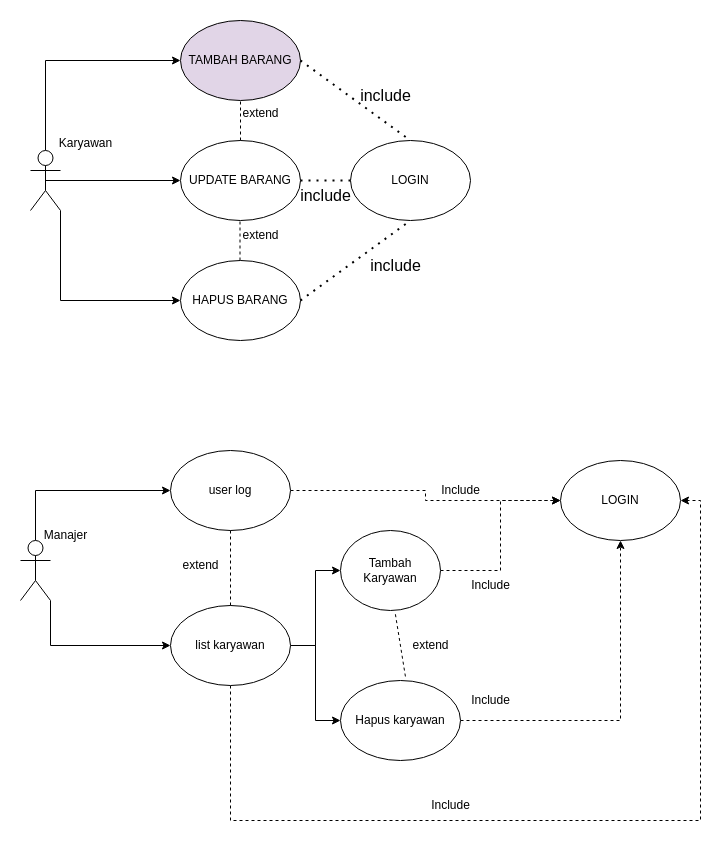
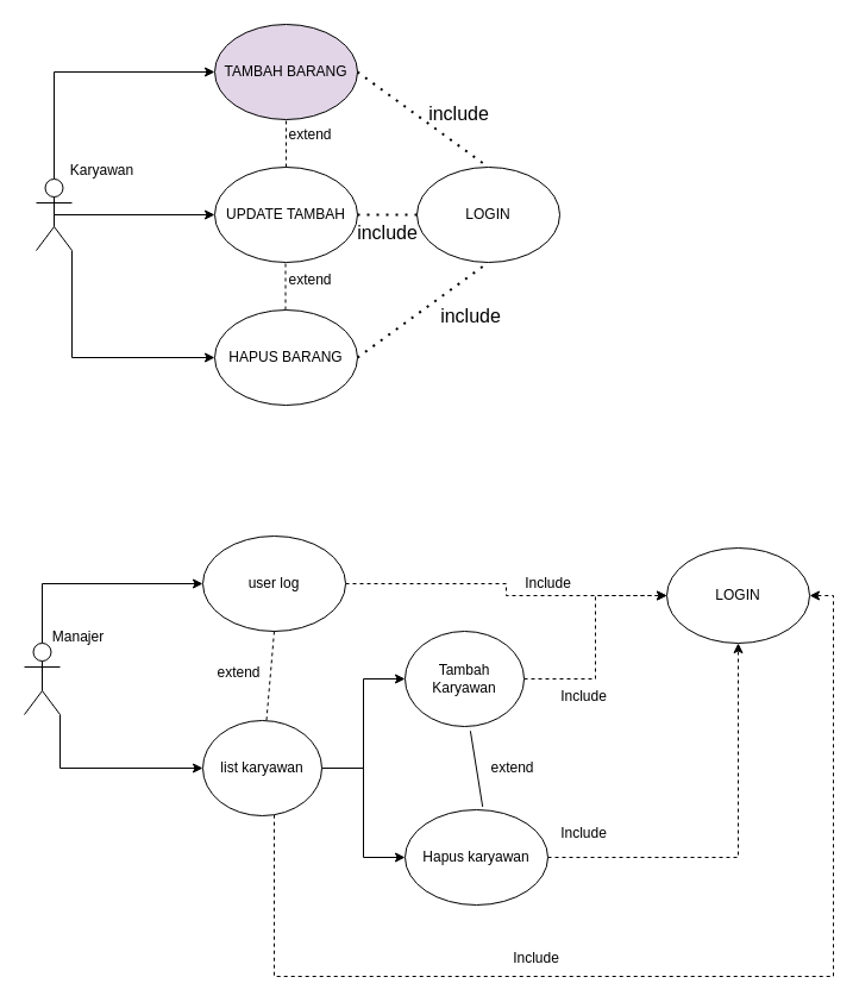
- <mxCell id="7" value="UPDATE BARANG" style="ellipse;whiteSpace=wrap;html=1;" parent="1" vertex="1"><mxGeometry x="180" y="140" width="120" height="80" as="geometry" /></mxCell>
+ <mxCell id="7" value="UPDATE TAMBAH" style="ellipse;whiteSpace=wrap;html=1;" parent="1" vertex="1"><mxGeometry x="180" y="140" width="120" height="80" as="geometry" /></mxCell>
- <mxCell id="28" value="list karyawan" style="ellipse;whiteSpace=wrap;html=1;" vertex="1" parent="1"><mxGeometry x="170" y="605" width="120" height="80" as="geometry" /></mxCell>
+ <mxCell id="28" value="list karyawan" style="ellipse;whiteSpace=wrap;html=1;" vertex="1" parent="1"><mxGeometry x="170" y="605" width="100" height="80" as="geometry" /></mxCell>
- <mxCell id="41" value="" style="endArrow=none;dashed=1;html=1;rounded=0;entryX=0.543;entryY=-0.032;entryDx=0;entryDy=0;entryPerimeter=0;exitX=0.549;exitY=1.047;exitDx=0;exitDy=0;exitPerimeter=0;" edge="1" parent="1" source="30" target="32"><mxGeometry width="50" height="50" relative="1" as="geometry"><mxPoint x="399.63" y="610" as="sourcePoint" /><mxPoint x="399.63" y="685" as="targetPoint" /></mxGeometry></mxCell>
+ <mxCell id="41" value="" style="endArrow=none;dashed=0;html=1;rounded=0;entryX=0.543;entryY=-0.032;entryDx=0;entryDy=0;entryPerimeter=0;exitX=0.549;exitY=1.047;exitDx=0;exitDy=0;exitPerimeter=0;" edge="1" parent="1" source="30" target="32"><mxGeometry width="50" height="50" relative="1" as="geometry"><mxPoint x="399.63" y="610" as="sourcePoint" /><mxPoint x="399.63" y="685" as="targetPoint" /></mxGeometry></mxCell>
